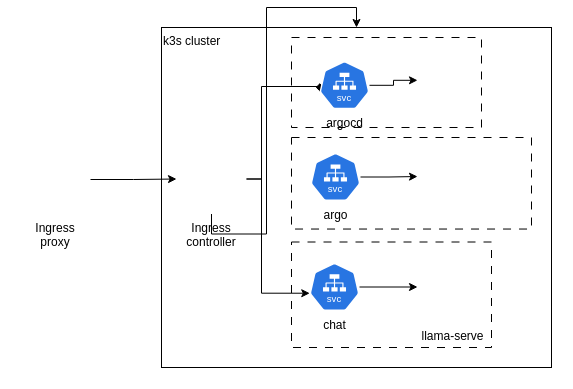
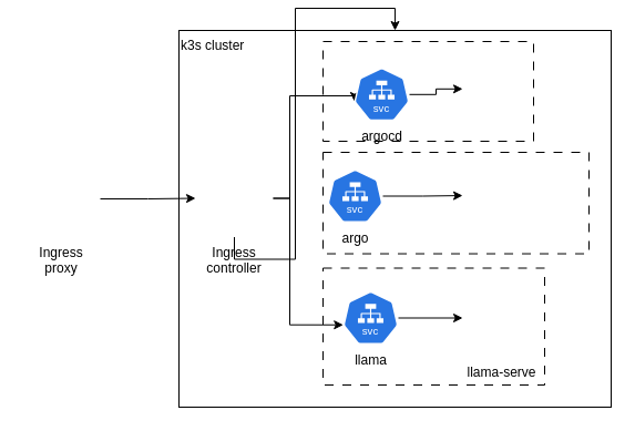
- <mxCell id="7" style="edgeStyle=orthogonalEdgeStyle;rounded=0;orthogonalLoop=1;jettySize=auto;html=1;entryX=0.005;entryY=0.63;entryDx=0;entryDy=0;entryPerimeter=0;endArrow=diamond;" parent="1" source="5" target="12" edge="1"><mxGeometry relative="1" as="geometry"><Array as="points"><mxPoint x="261" y="172" /><mxPoint x="261" y="79" /></Array></mxGeometry></mxCell>
+ <mxCell id="7" style="edgeStyle=orthogonalEdgeStyle;rounded=0;orthogonalLoop=1;jettySize=auto;html=1;entryX=0.005;entryY=0.63;entryDx=0;entryDy=0;entryPerimeter=0;" parent="1" source="5" target="12" edge="1"><mxGeometry relative="1" as="geometry"><Array as="points"><mxPoint x="261" y="172" /><mxPoint x="261" y="79" /></Array></mxGeometry></mxCell>
- <mxCell id="16" value="argo" style="aspect=fixed;sketch=0;html=1;dashed=0;whitespace=wrap;verticalLabelPosition=bottom;verticalAlign=top;fillColor=#2875E2;strokeColor=#ffffff;points=[[0.005,0.63,0],[0.1,0.2,0],[0.9,0.2,0],[0.5,0,0],[0.995,0.63,0],[0.72,0.99,0],[0.5,1,0],[0.28,0.99,0]];shape=mxgraph.kubernetes.icon2;kubernetesLabel=1;prIcon=svc" parent="1" vertex="1"><mxGeometry x="310" y="145.51" width="50" height="48" as="geometry" /></mxCell>
+ <mxCell id="16" value="argo" style="aspect=fixed;sketch=0;html=1;dashed=0;whitespace=wrap;verticalLabelPosition=bottom;verticalAlign=top;fillColor=#2875E2;strokeColor=#ffffff;points=[[0.005,0.63,0],[0.1,0.2,0],[0.9,0.2,0],[0.5,0,0],[0.995,0.63,0],[0.72,0.99,0],[0.5,1,0],[0.28,0.99,0]];shape=mxgraph.kubernetes.icon2;kubernetesLabel=1;prIcon=svc" parent="1" vertex="1"><mxGeometry x="295" y="145.51" width="50" height="48" as="geometry" /></mxCell>
- <mxCell id="20" value="chat" style="aspect=fixed;sketch=0;html=1;dashed=0;whitespace=wrap;verticalLabelPosition=bottom;verticalAlign=top;fillColor=#2875E2;strokeColor=#ffffff;points=[[0.005,0.63,0],[0.1,0.2,0],[0.9,0.2,0],[0.5,0,0],[0.995,0.63,0],[0.72,0.99,0],[0.5,1,0],[0.28,0.99,0]];shape=mxgraph.kubernetes.icon2;kubernetesLabel=1;prIcon=svc" parent="17" vertex="1"><mxGeometry x="18" y="21" width="50" height="48" as="geometry" /></mxCell>
+ <mxCell id="20" value="llama" style="aspect=fixed;sketch=0;html=1;dashed=0;whitespace=wrap;verticalLabelPosition=bottom;verticalAlign=top;fillColor=#2875E2;strokeColor=#ffffff;points=[[0.005,0.63,0],[0.1,0.2,0],[0.9,0.2,0],[0.5,0,0],[0.995,0.63,0],[0.72,0.99,0],[0.5,1,0],[0.28,0.99,0]];shape=mxgraph.kubernetes.icon2;kubernetesLabel=1;prIcon=svc" parent="17" vertex="1"><mxGeometry x="18" y="21" width="50" height="48" as="geometry" /></mxCell>
